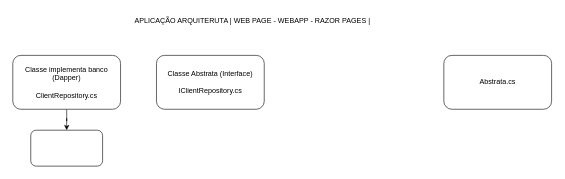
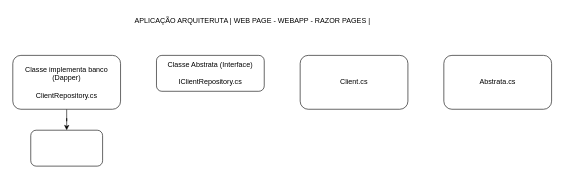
- <mxCell id="4" value="Classe Abstrata (Interface)&lt;br&gt;&lt;br&gt;IClientRepository.cs" style="rounded=1;whiteSpace=wrap;html=1;" vertex="1" parent="1"><mxGeometry x="260" y="92" width="180" height="90" as="geometry" /></mxCell>
+ <mxCell id="4" value="Classe Abstrata (Interface)&lt;br&gt;&lt;br&gt;IClientRepository.cs" style="rounded=1;whiteSpace=wrap;html=1;" vertex="1" parent="1"><mxGeometry x="260" y="92" width="180" height="60" as="geometry" /></mxCell>
+ <mxCell id="5" value="Client.cs" style="rounded=1;whiteSpace=wrap;html=1;" vertex="1" parent="1"><mxGeometry x="500" y="92" width="180" height="90" as="geometry" /></mxCell>
